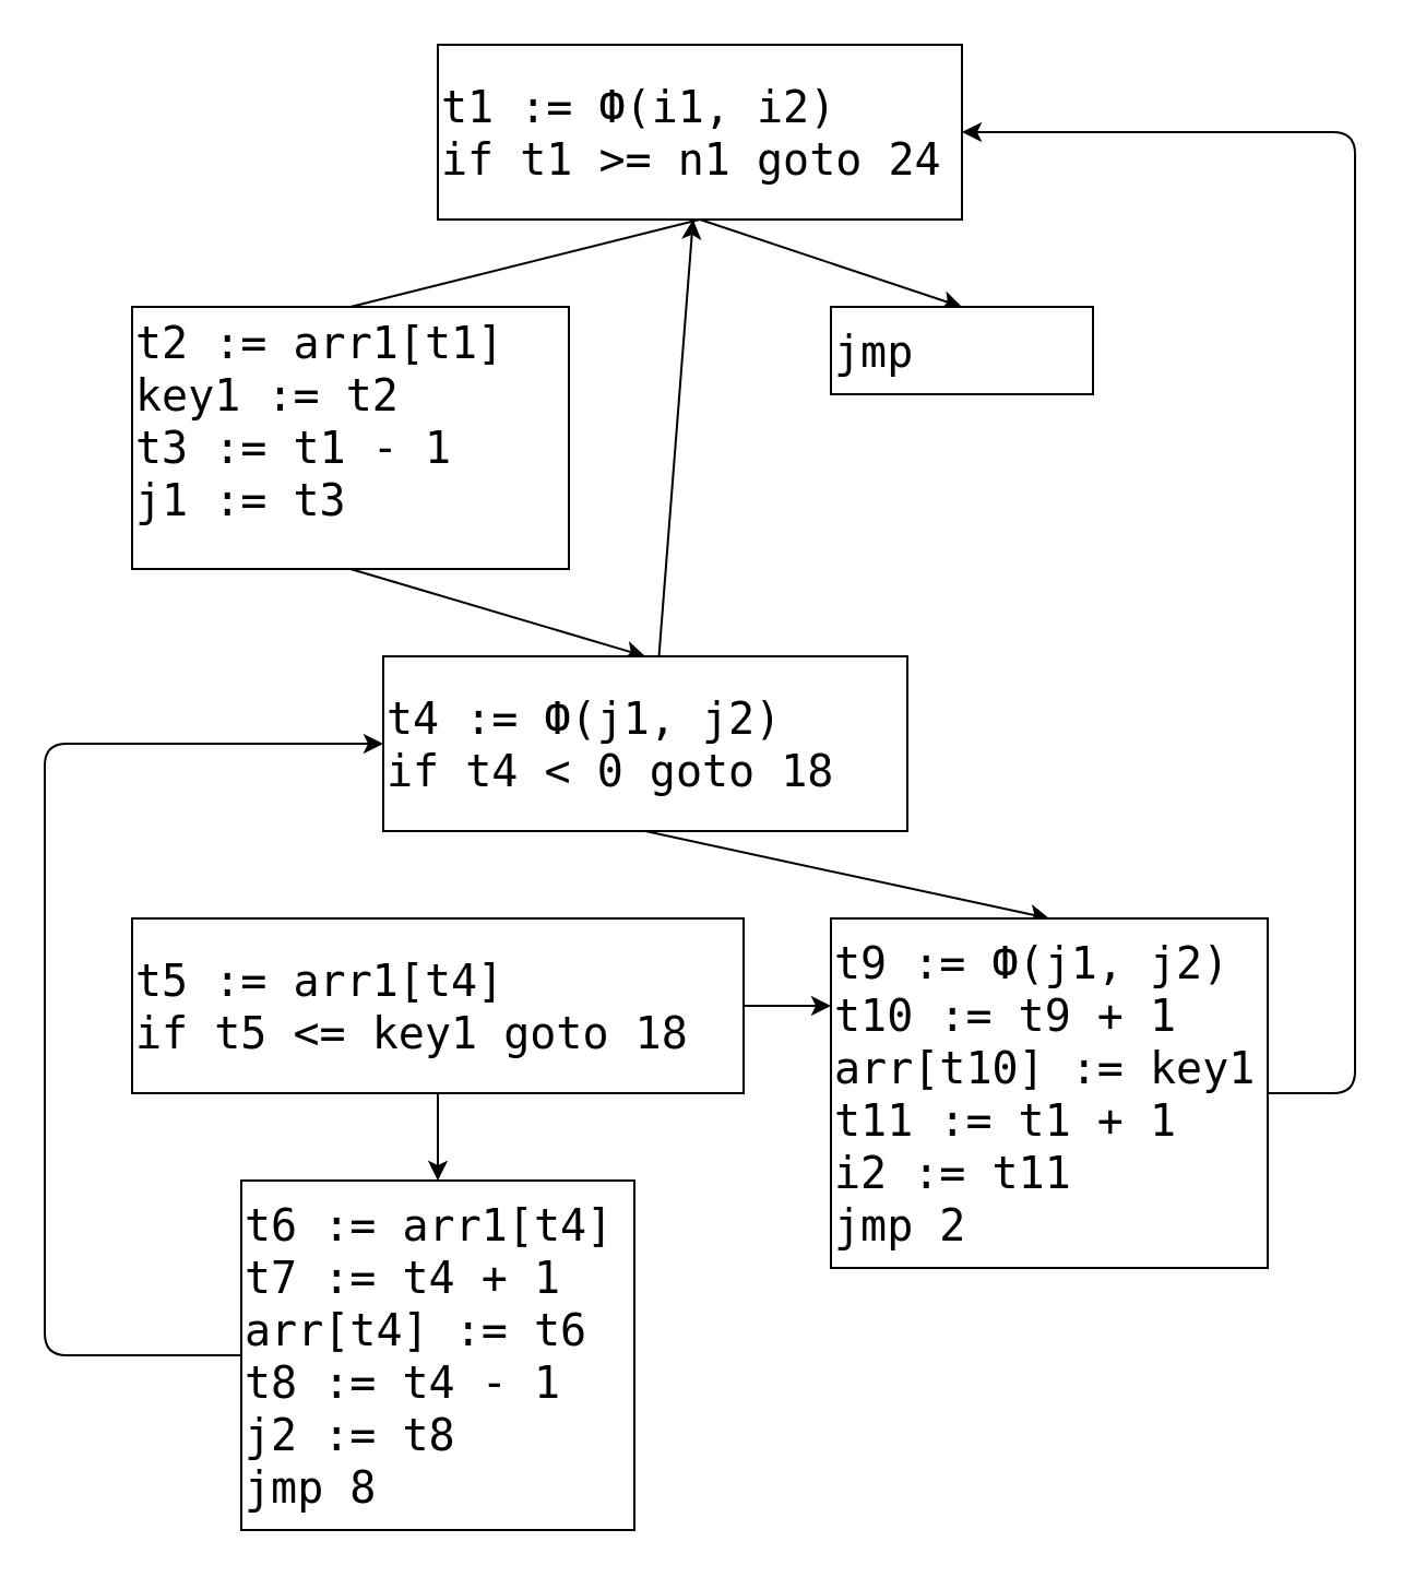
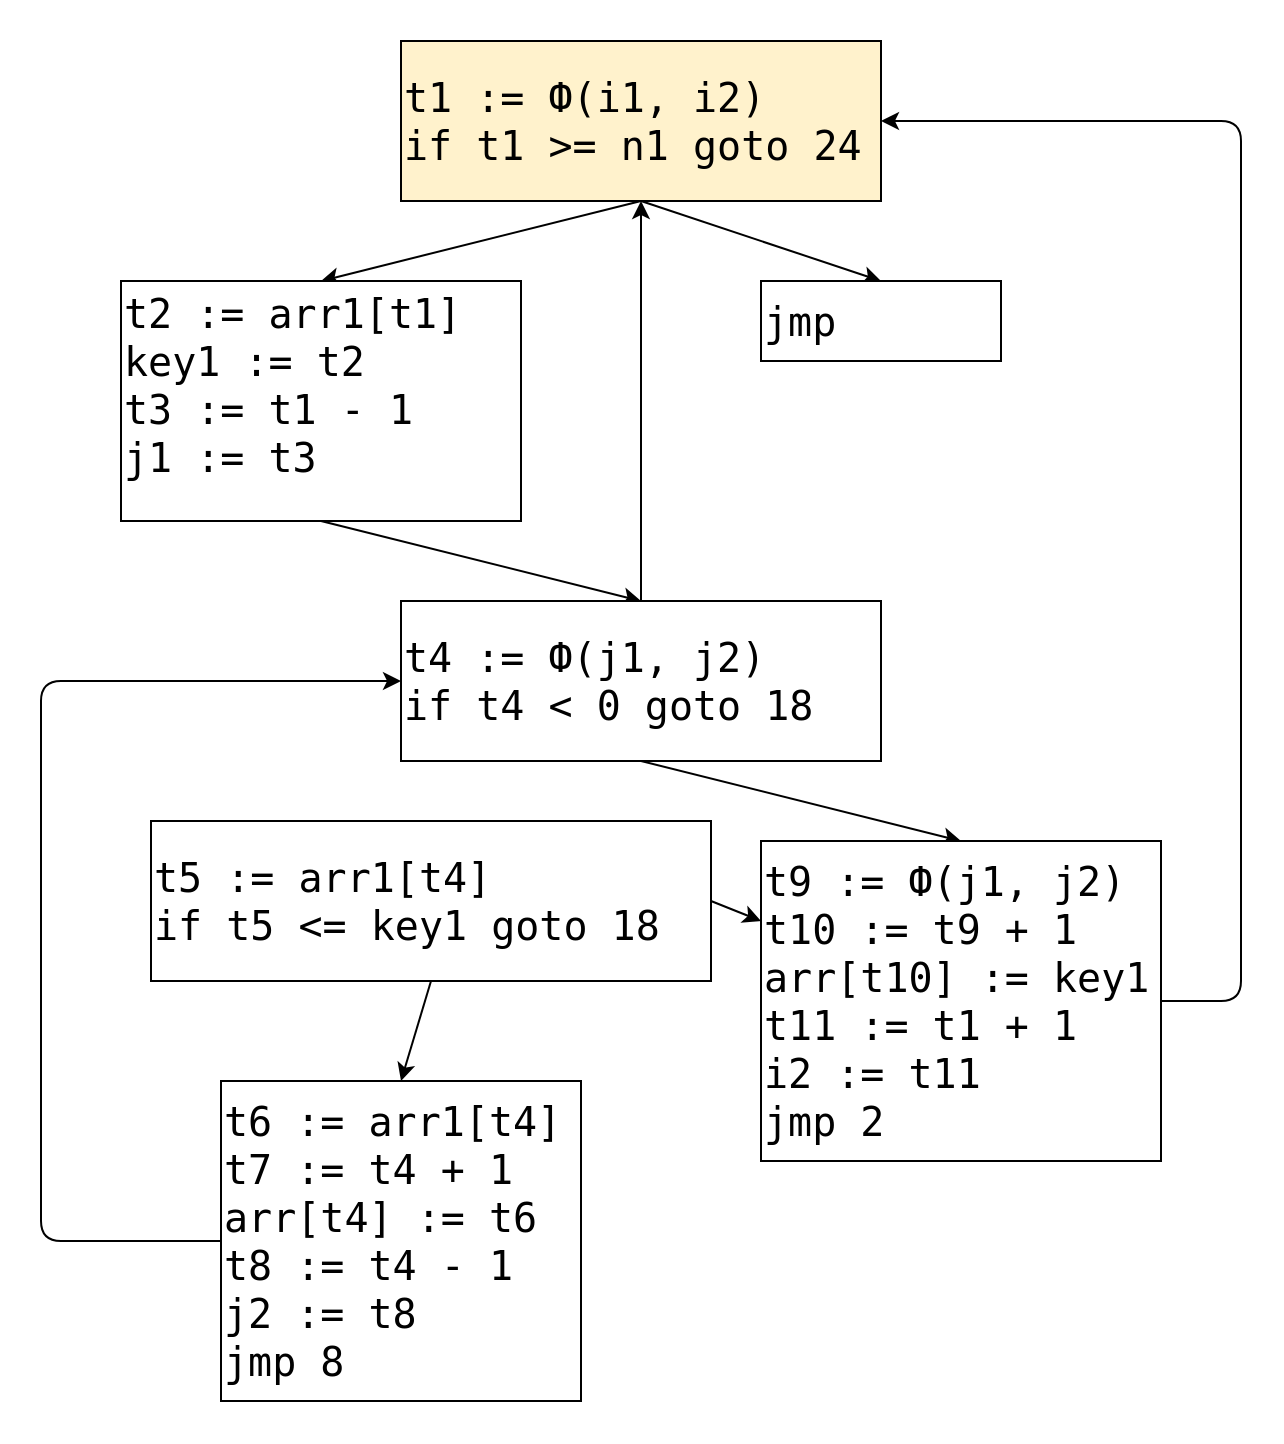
- <mxCell id="4" value="&lt;pre&gt;&lt;span style=&quot;font-size: 20px&quot;&gt;t1 := Ф(i1, i2)&lt;br/&gt;if t1 &amp;gt;= n1 goto 24&lt;/span&gt;&lt;/pre&gt;" style="rounded=0;whiteSpace=wrap;html=1;align=left;" vertex="1" parent="1"><mxGeometry x="200" y="20" width="240" height="80" as="geometry" /></mxCell>
+ <mxCell id="4" value="&lt;pre&gt;&lt;span style=&quot;font-size: 20px&quot;&gt;t1 := Ф(i1, i2)&lt;br/&gt;if t1 &amp;gt;= n1 goto 24&lt;/span&gt;&lt;/pre&gt;" style="rounded=0;whiteSpace=wrap;html=1;align=left;fillColor=#fff2cc;" vertex="1" parent="1"><mxGeometry x="200" y="20" width="240" height="80" as="geometry" /></mxCell>
- <mxCell id="2" style="edgeStyle=none;html=1;exitX=0.5;exitY=1;exitDx=0;exitDy=0;entryX=0.5;entryY=0;entryDx=0;entryDy=0;fontSize=20;endArrow=none;" edge="1" parent="1" source="4" target="6"><mxGeometry relative="1" as="geometry" /></mxCell>
+ <mxCell id="2" style="edgeStyle=none;html=1;exitX=0.5;exitY=1;exitDx=0;exitDy=0;entryX=0.5;entryY=0;entryDx=0;entryDy=0;fontSize=20;" edge="1" parent="1" source="4" target="6"><mxGeometry relative="1" as="geometry" /></mxCell>
- <mxCell id="10" value="&lt;pre&gt;&lt;span style=&quot;font-size: 20px&quot;&gt;t4 := Ф(j1, j2)&lt;br/&gt;if t4 &amp;lt; 0 goto 18&lt;/span&gt;&lt;/pre&gt;" style="rounded=0;whiteSpace=wrap;html=1;align=left;" vertex="1" parent="1"><mxGeometry x="175" y="300" width="240" height="80" as="geometry" /></mxCell>
+ <mxCell id="10" value="&lt;pre&gt;&lt;span style=&quot;font-size: 20px&quot;&gt;t4 := Ф(j1, j2)&lt;br/&gt;if t4 &amp;lt; 0 goto 18&lt;/span&gt;&lt;/pre&gt;" style="rounded=0;whiteSpace=wrap;html=1;align=left;" vertex="1" parent="1"><mxGeometry x="200" y="300" width="240" height="80" as="geometry" /></mxCell>
- <mxCell id="15" value="&lt;pre&gt;&lt;span style=&quot;font-size: 20px&quot;&gt;t5 := arr1[t4]&lt;br/&gt;if t5 &amp;lt;= key1 goto 18&lt;/span&gt;&lt;/pre&gt;" style="rounded=0;whiteSpace=wrap;html=1;align=left;" vertex="1" parent="1"><mxGeometry x="60" y="420" width="280" height="80" as="geometry" /></mxCell>
+ <mxCell id="15" value="&lt;pre&gt;&lt;span style=&quot;font-size: 20px&quot;&gt;t5 := arr1[t4]&lt;br/&gt;if t5 &amp;lt;= key1 goto 18&lt;/span&gt;&lt;/pre&gt;" style="rounded=0;whiteSpace=wrap;html=1;align=left;" vertex="1" parent="1"><mxGeometry x="75" y="410" width="280" height="80" as="geometry" /></mxCell>
